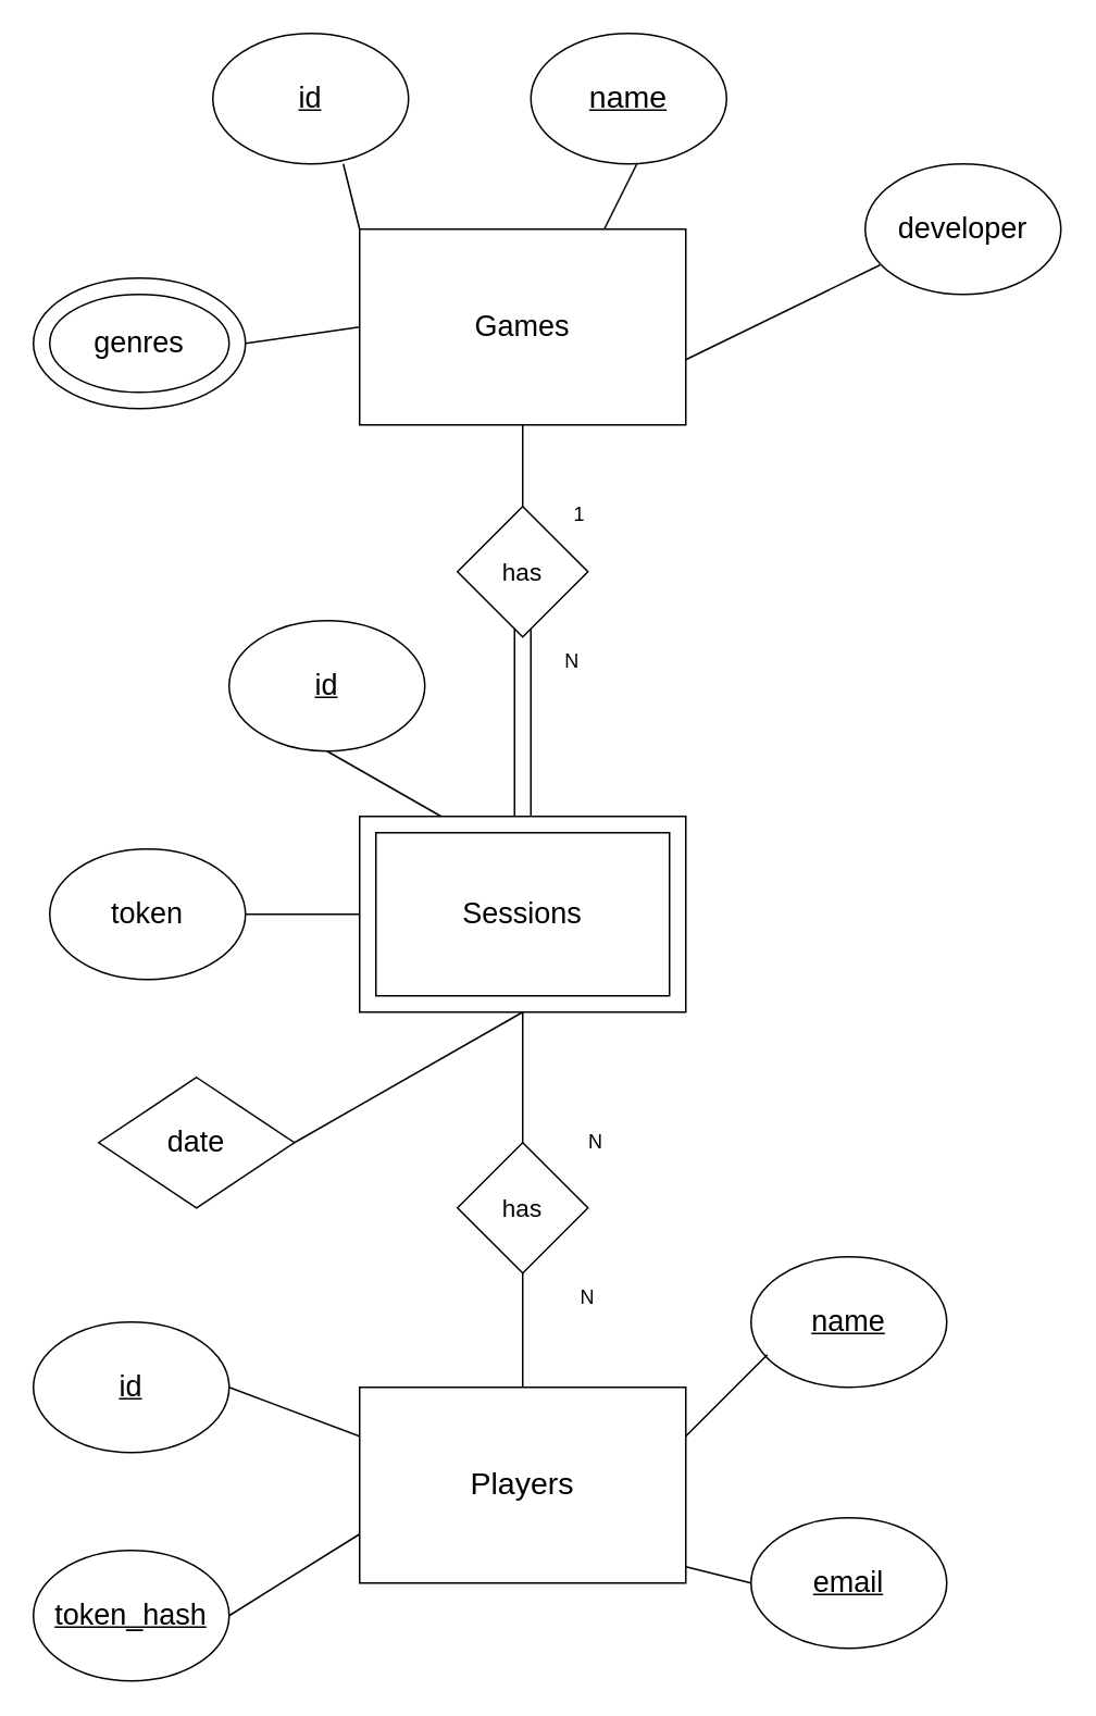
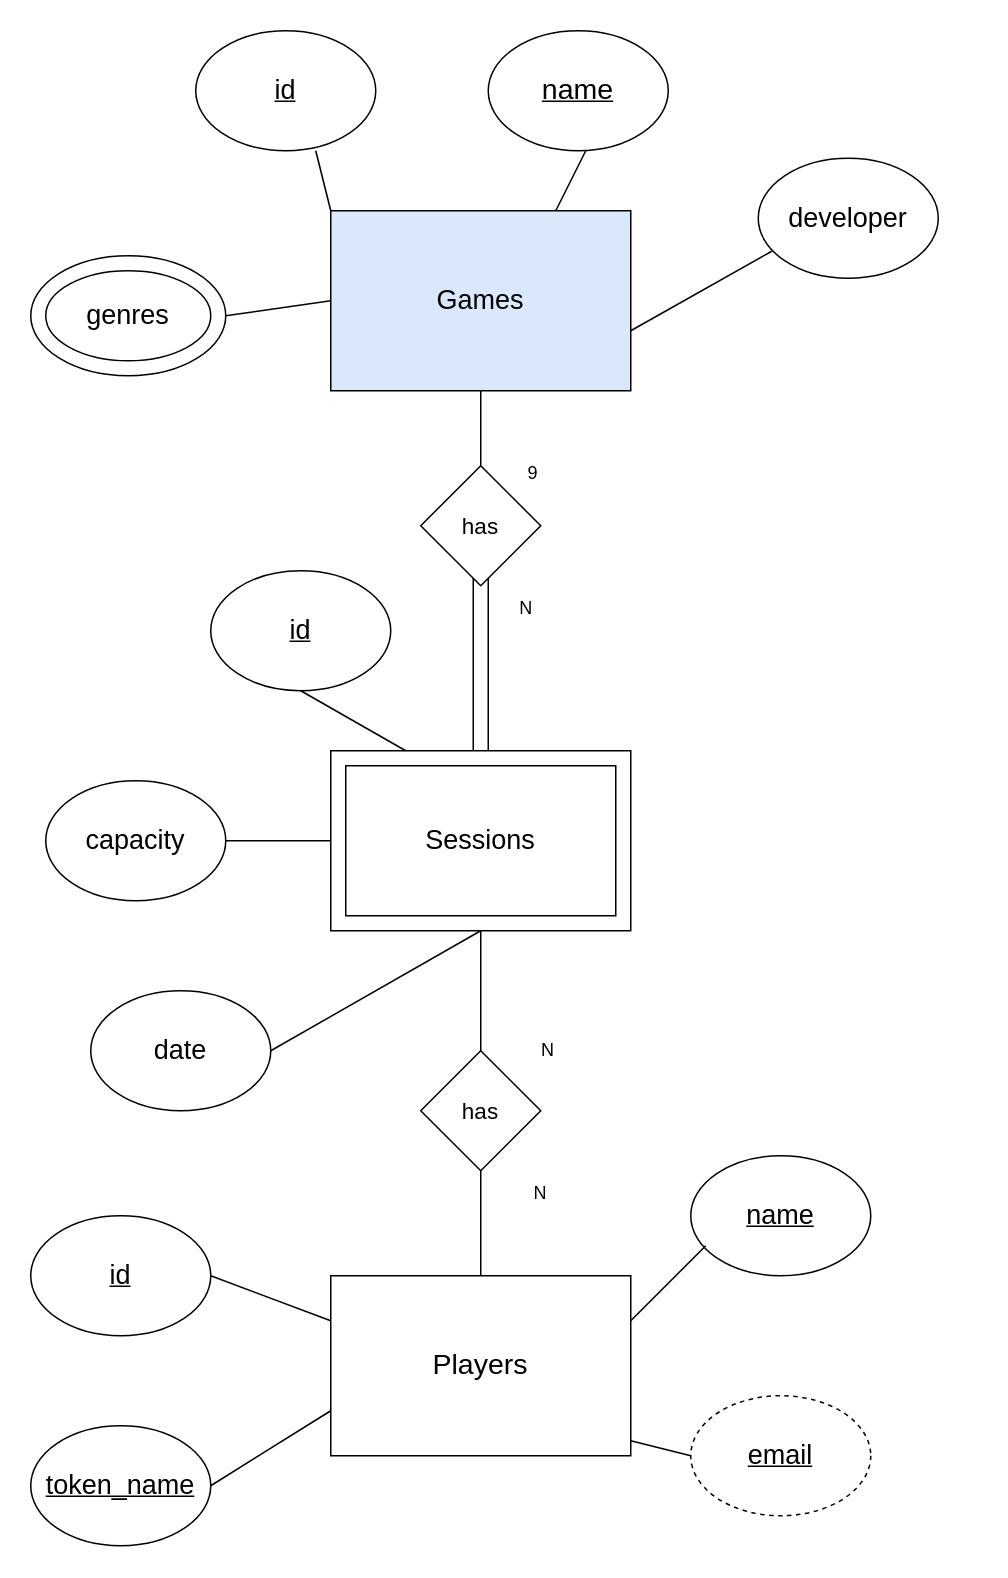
- <mxCell id="9" value="developer" style="ellipse;whiteSpace=wrap;html=1;fontSize=18;" parent="1" vertex="1"><mxGeometry x="530" y="100" width="120" height="80" as="geometry" /></mxCell>
+ <mxCell id="9" value="developer" style="ellipse;whiteSpace=wrap;html=1;fontSize=18;" parent="1" vertex="1"><mxGeometry x="505" y="105" width="120" height="80" as="geometry" /></mxCell>
- <mxCell id="3" value="Games" style="rounded=0;whiteSpace=wrap;html=1;fontSize=18;" parent="1" vertex="1"><mxGeometry x="220" y="140" width="200" height="120" as="geometry" /></mxCell>
+ <mxCell id="3" value="Games" style="rounded=0;whiteSpace=wrap;html=1;fontSize=18;fillColor=#dae8fc;" parent="1" vertex="1"><mxGeometry x="220" y="140" width="200" height="120" as="geometry" /></mxCell>
- <mxCell id="12" value="1" style="text;html=1;align=center;verticalAlign=middle;whiteSpace=wrap;rounded=0;" parent="1" vertex="1"><mxGeometry x="330" y="300" width="50" height="30" as="geometry" /></mxCell>
+ <mxCell id="12" value="9" style="text;html=1;align=center;verticalAlign=middle;whiteSpace=wrap;rounded=0;" parent="1" vertex="1"><mxGeometry x="330" y="300" width="50" height="30" as="geometry" /></mxCell>
- <mxCell id="18" value="token" style="ellipse;whiteSpace=wrap;html=1;fontSize=18;" parent="1" vertex="1"><mxGeometry x="30" y="520" width="120" height="80" as="geometry" /></mxCell>
+ <mxCell id="18" value="capacity" style="ellipse;whiteSpace=wrap;html=1;fontSize=18;" parent="1" vertex="1"><mxGeometry x="30" y="520" width="120" height="80" as="geometry" /></mxCell>
- <mxCell id="19" value="date" style="rhombus;whiteSpace=wrap;html=1;fontSize=18;" parent="1" vertex="1"><mxGeometry x="60" y="660" width="120" height="80" as="geometry" /></mxCell>
+ <mxCell id="19" value="date" style="ellipse;whiteSpace=wrap;html=1;fontSize=18;" parent="1" vertex="1"><mxGeometry x="60" y="660" width="120" height="80" as="geometry" /></mxCell>
- <mxCell id="31" value="email" style="ellipse;whiteSpace=wrap;html=1;fontSize=18;fontStyle=4" parent="1" vertex="1"><mxGeometry x="460" y="930" width="120" height="80" as="geometry" /></mxCell>
+ <mxCell id="31" value="email" style="ellipse;whiteSpace=wrap;html=1;fontSize=18;fontStyle=4;dashed=1;" parent="1" vertex="1"><mxGeometry x="460" y="930" width="120" height="80" as="geometry" /></mxCell>
- <mxCell id="29" value="token_hash" style="ellipse;whiteSpace=wrap;html=1;fontSize=18;fontStyle=4" parent="1" vertex="1"><mxGeometry x="20" y="950" width="120" height="80" as="geometry" /></mxCell>
+ <mxCell id="29" value="token_name" style="ellipse;whiteSpace=wrap;html=1;fontSize=18;fontStyle=4" parent="1" vertex="1"><mxGeometry x="20" y="950" width="120" height="80" as="geometry" /></mxCell>
